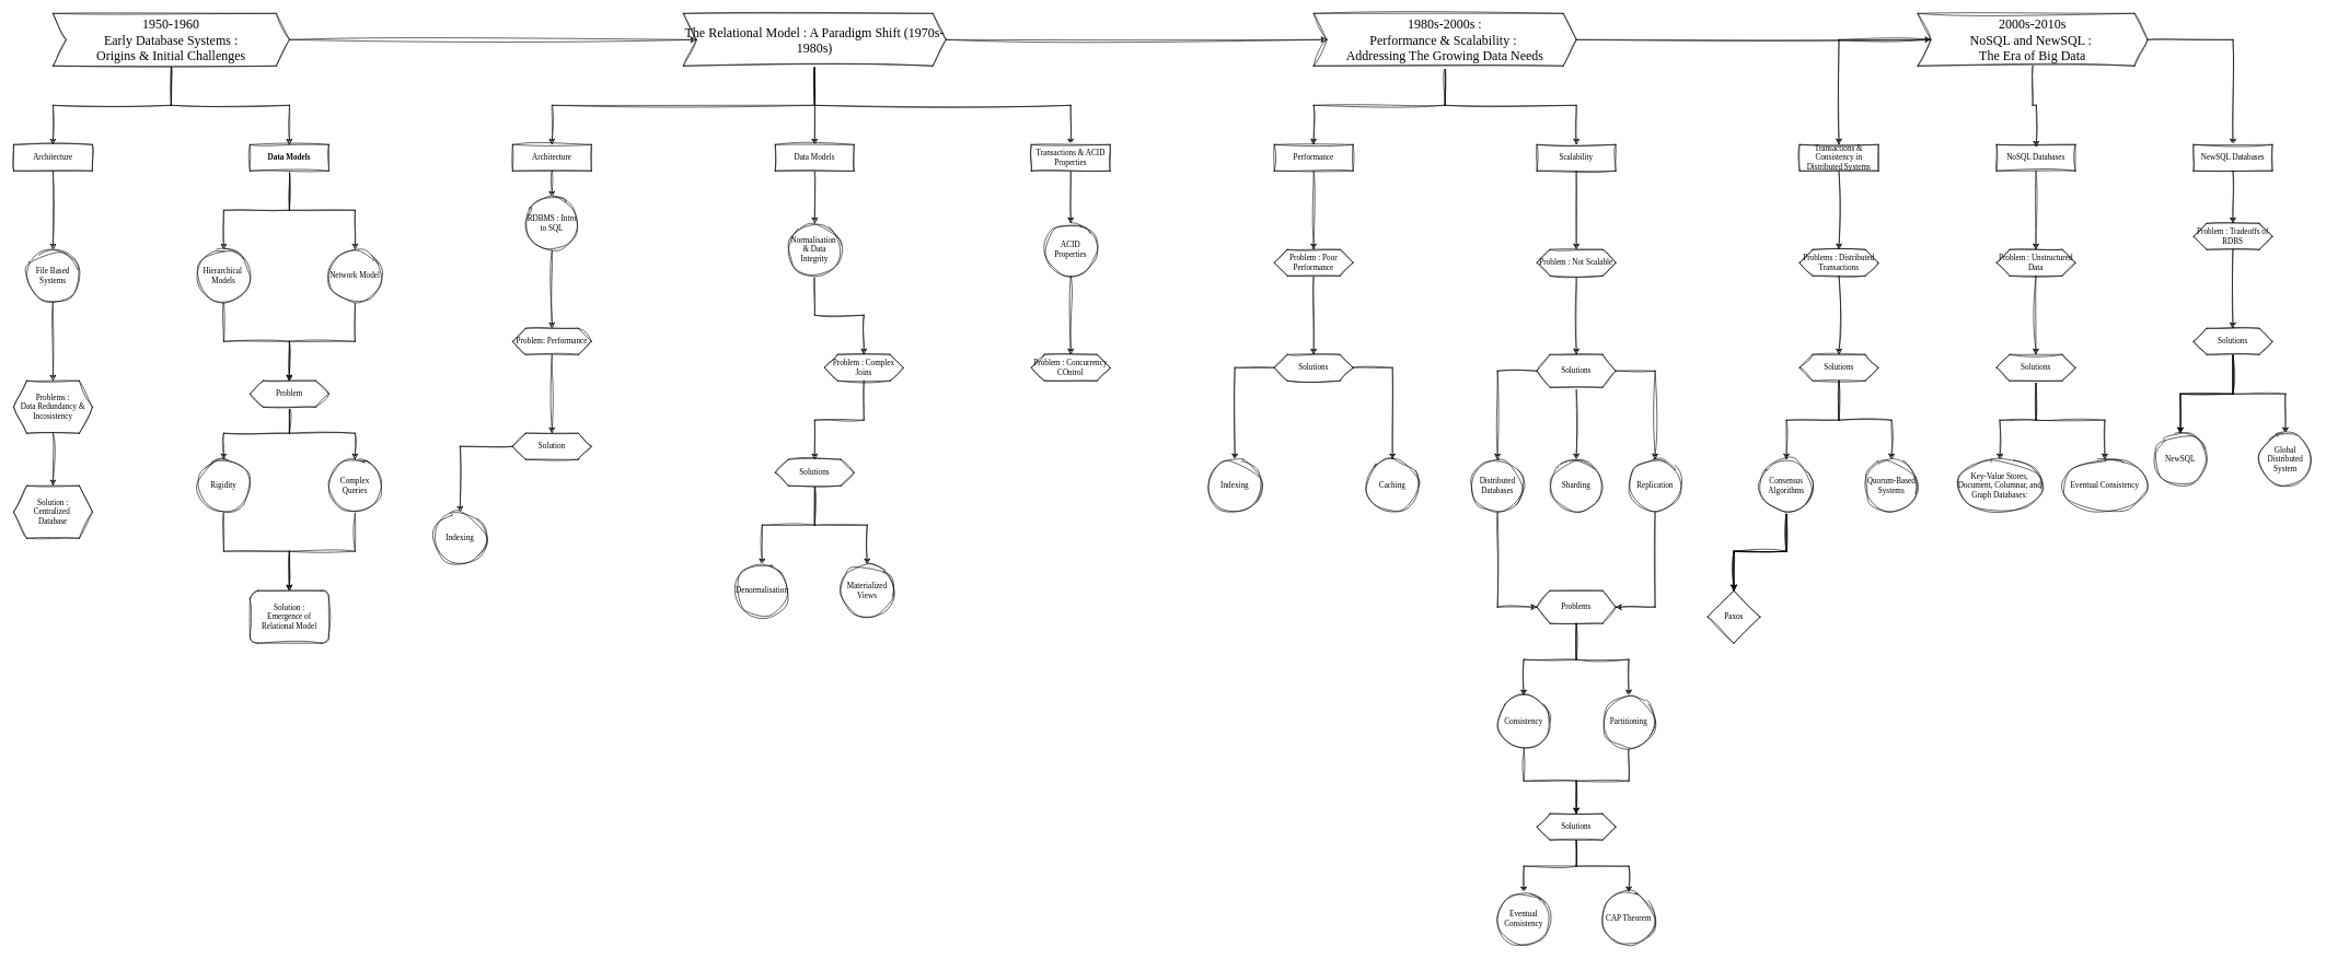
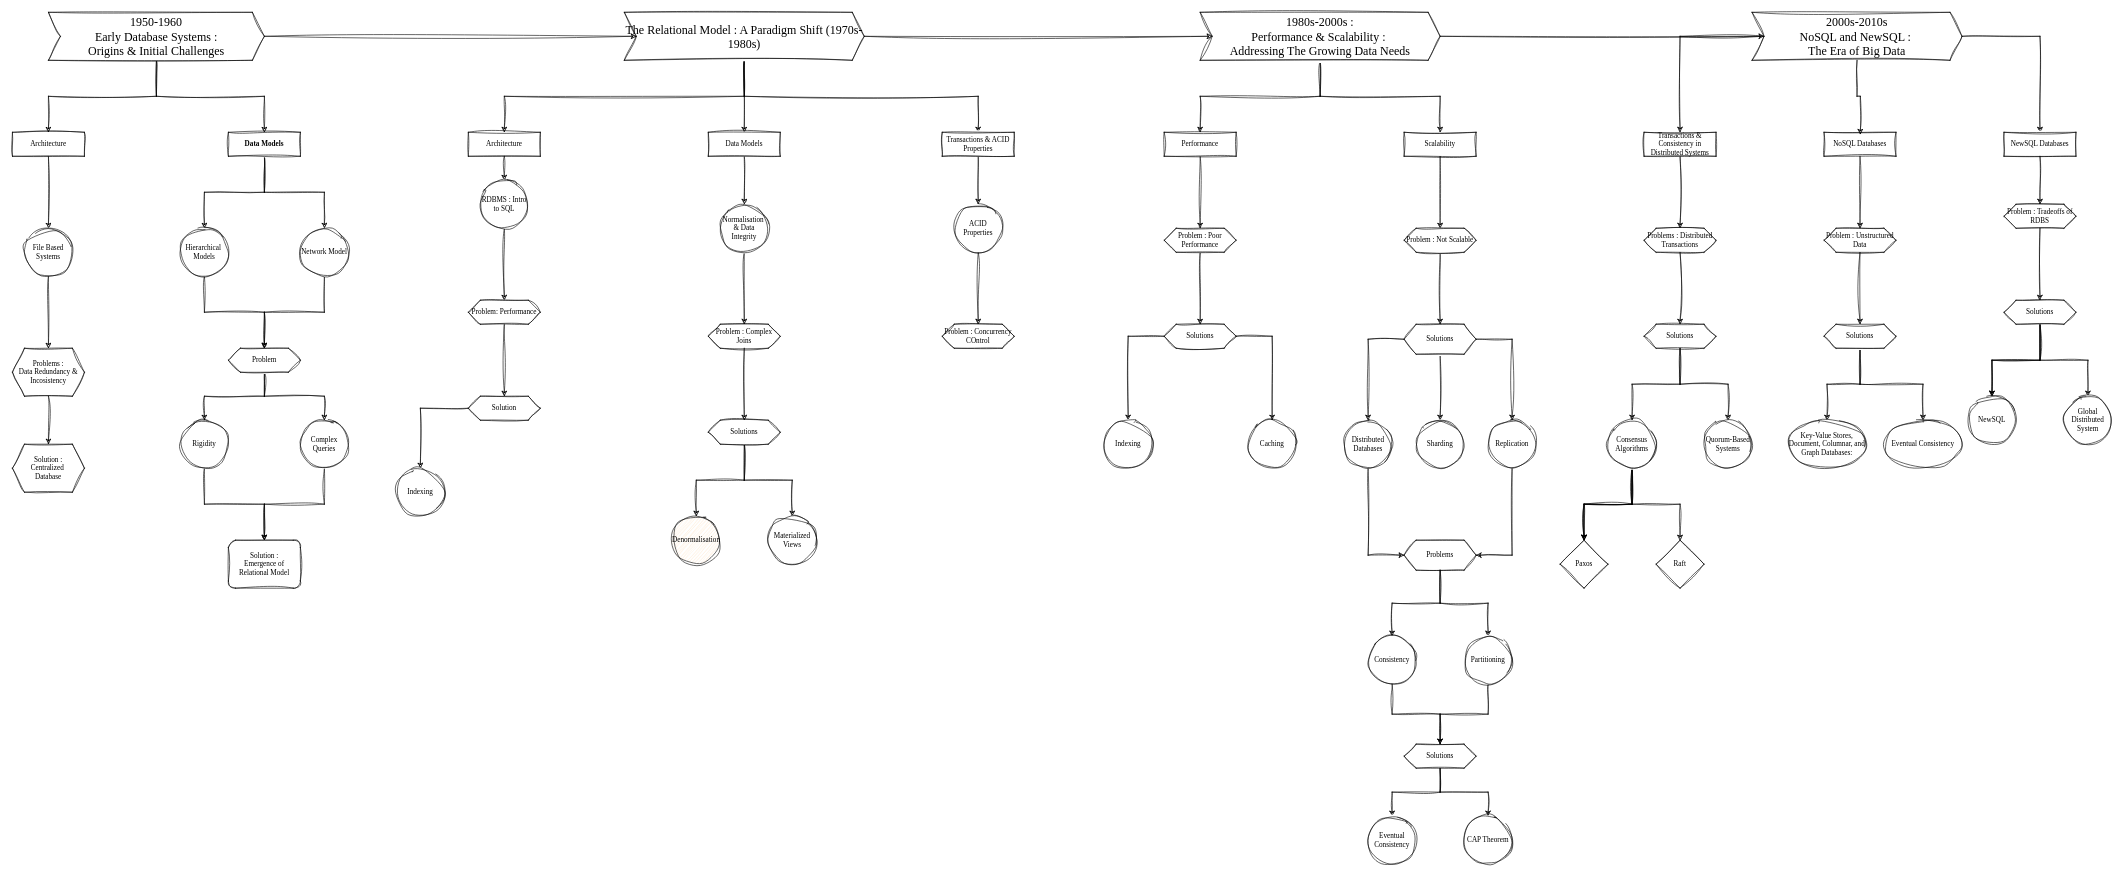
- <mxCell id="47" value="Problem : Complex Joins" style="shape=hexagon;perimeter=hexagonPerimeter2;whiteSpace=wrap;html=1;fixedSize=1;fontFamily=Architects Daughter;sketch=1;hachureGap=4;jiggle=2;curveFitting=1;fontSource=https%3A%2F%2Ffonts.googleapis.com%2Fcss%3Ffamily%3DArchitects%2BDaughter;" vertex="1" parent="1"><mxGeometry x="1255" y="540" width="120" height="40" as="geometry" /></mxCell>
+ <mxCell id="47" value="Problem : Complex Joins" style="shape=hexagon;perimeter=hexagonPerimeter2;whiteSpace=wrap;html=1;fixedSize=1;fontFamily=Architects Daughter;sketch=1;hachureGap=4;jiggle=2;curveFitting=1;fontSource=https%3A%2F%2Ffonts.googleapis.com%2Fcss%3Ffamily%3DArchitects%2BDaughter;" vertex="1" parent="1"><mxGeometry x="1180" y="540" width="120" height="40" as="geometry" /></mxCell>
+ <mxCell id="109" value="" style="edgeStyle=orthogonalEdgeStyle;rounded=0;sketch=1;hachureGap=4;jiggle=2;curveFitting=1;orthogonalLoop=1;jettySize=auto;html=1;fontFamily=Architects Daughter;fontSource=https%3A%2F%2Ffonts.googleapis.com%2Fcss%3Ffamily%3DArchitects%2BDaughter;" edge="1" parent="1" source="110" target="113"><mxGeometry relative="1" as="geometry" /></mxCell>
- <mxCell id="51" value="Denormalisation" style="ellipse;whiteSpace=wrap;html=1;fontFamily=Architects Daughter;sketch=1;hachureGap=4;jiggle=2;curveFitting=1;fontSource=https%3A%2F%2Ffonts.googleapis.com%2Fcss%3Ffamily%3DArchitects%2BDaughter;" vertex="1" parent="1"><mxGeometry x="1120" y="860" width="80" height="80" as="geometry" /></mxCell>
+ <mxCell id="51" value="Denormalisation" style="ellipse;whiteSpace=wrap;html=1;fontFamily=Architects Daughter;sketch=1;hachureGap=4;jiggle=2;curveFitting=1;fontSource=https%3A%2F%2Ffonts.googleapis.com%2Fcss%3Ffamily%3DArchitects%2BDaughter;fillColor=#ffe6cc;" vertex="1" parent="1"><mxGeometry x="1120" y="860" width="80" height="80" as="geometry" /></mxCell>
+ <mxCell id="113" value="Raft" style="rhombus;whiteSpace=wrap;html=1;fontFamily=Architects Daughter;sketch=1;hachureGap=4;jiggle=2;curveFitting=1;fontSource=https%3A%2F%2Ffonts.googleapis.com%2Fcss%3Ffamily%3DArchitects%2BDaughter;" vertex="1" parent="1"><mxGeometry x="2760" y="900" width="80" height="80" as="geometry" /></mxCell>
